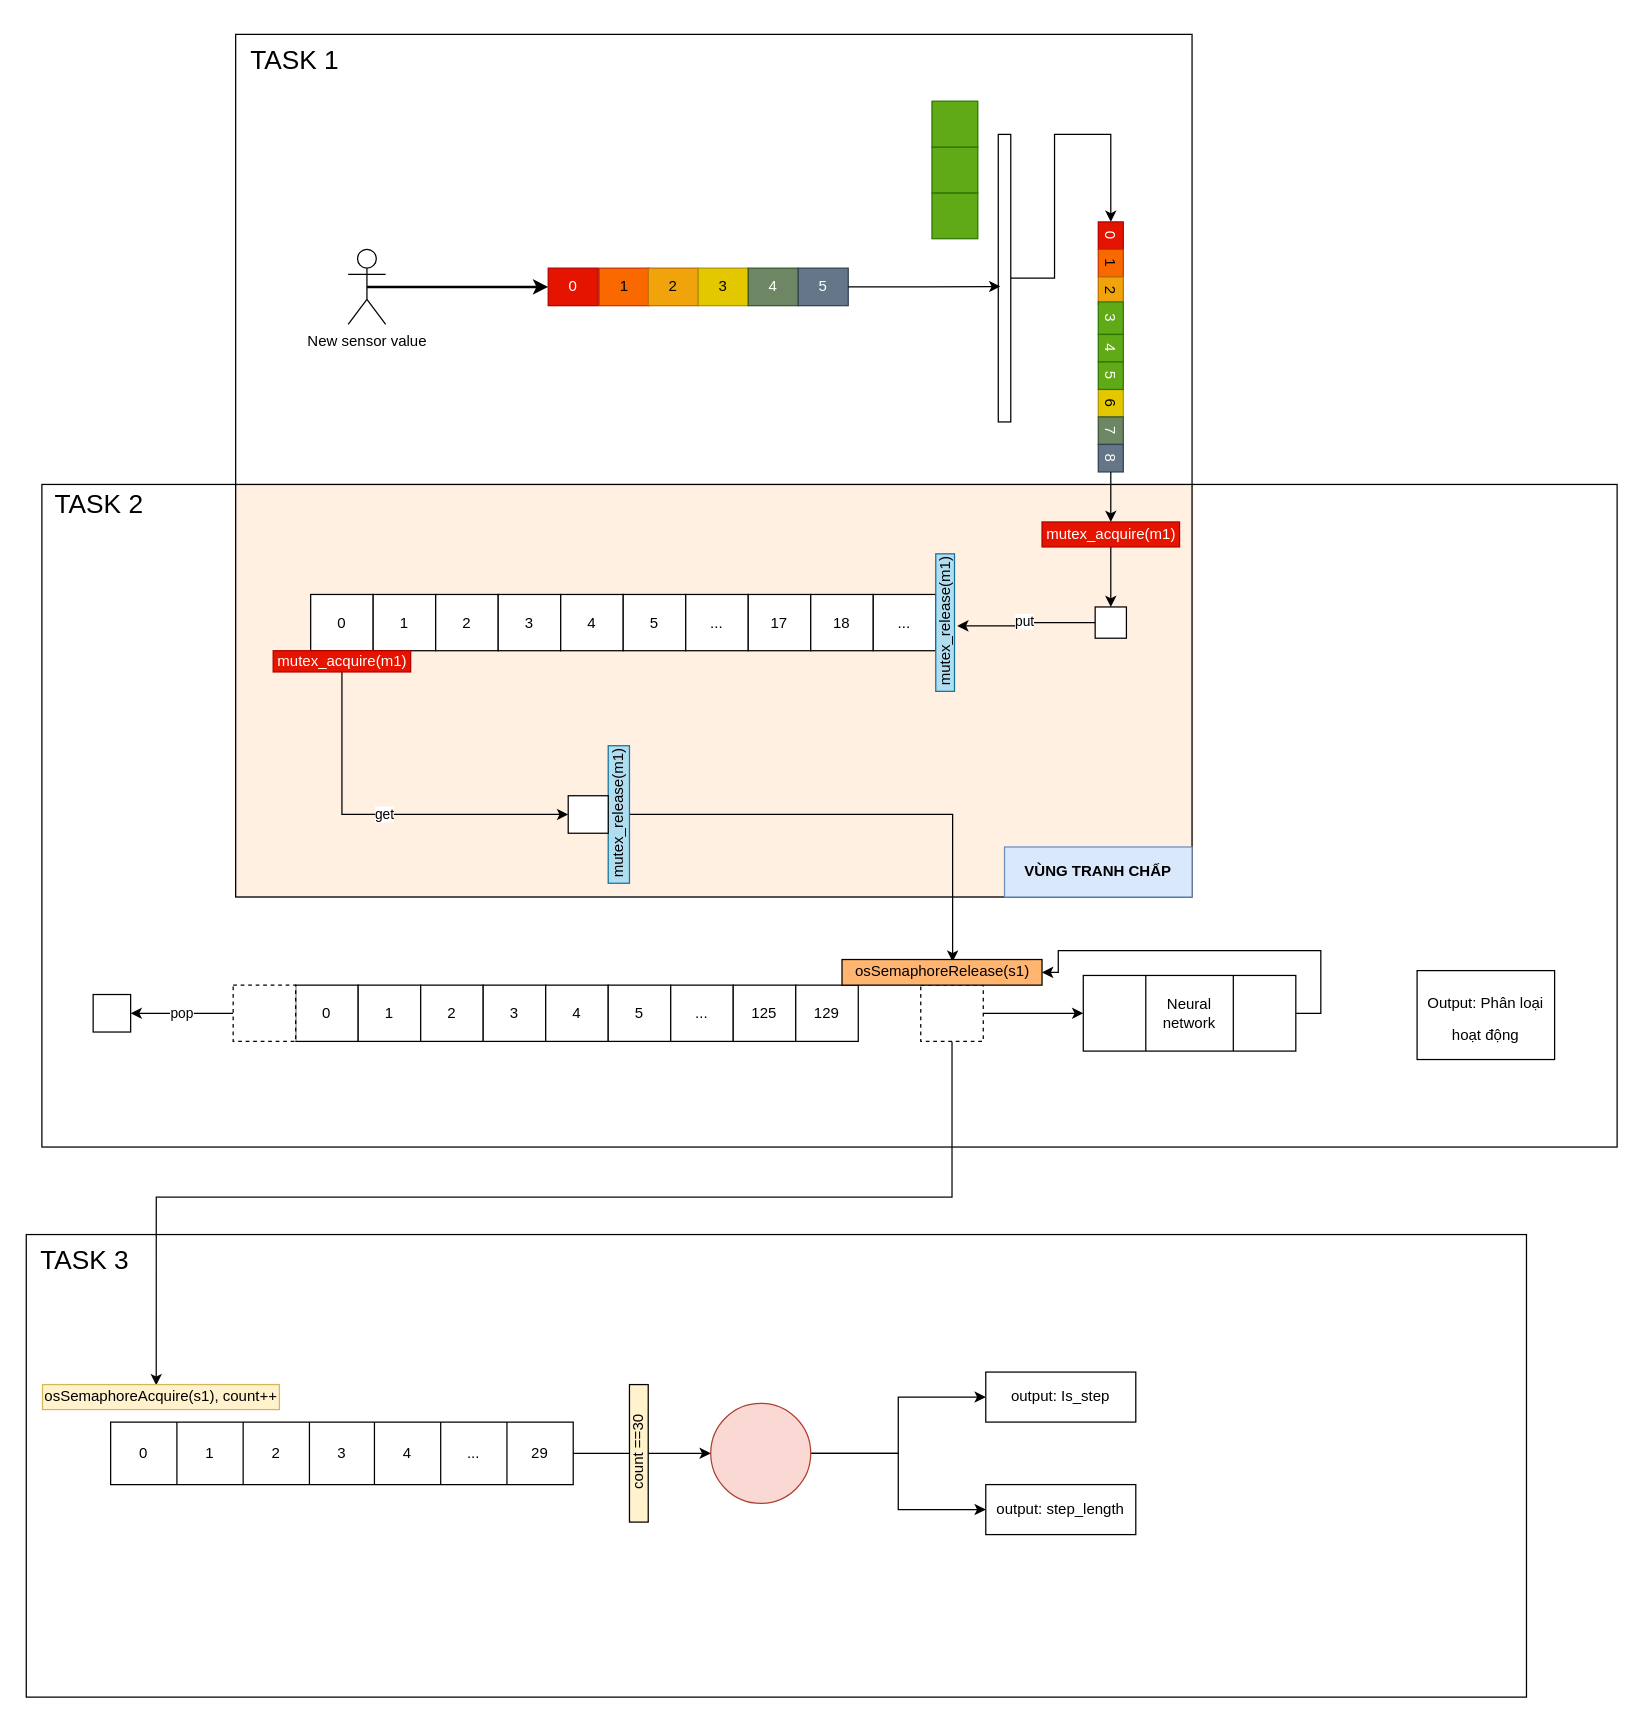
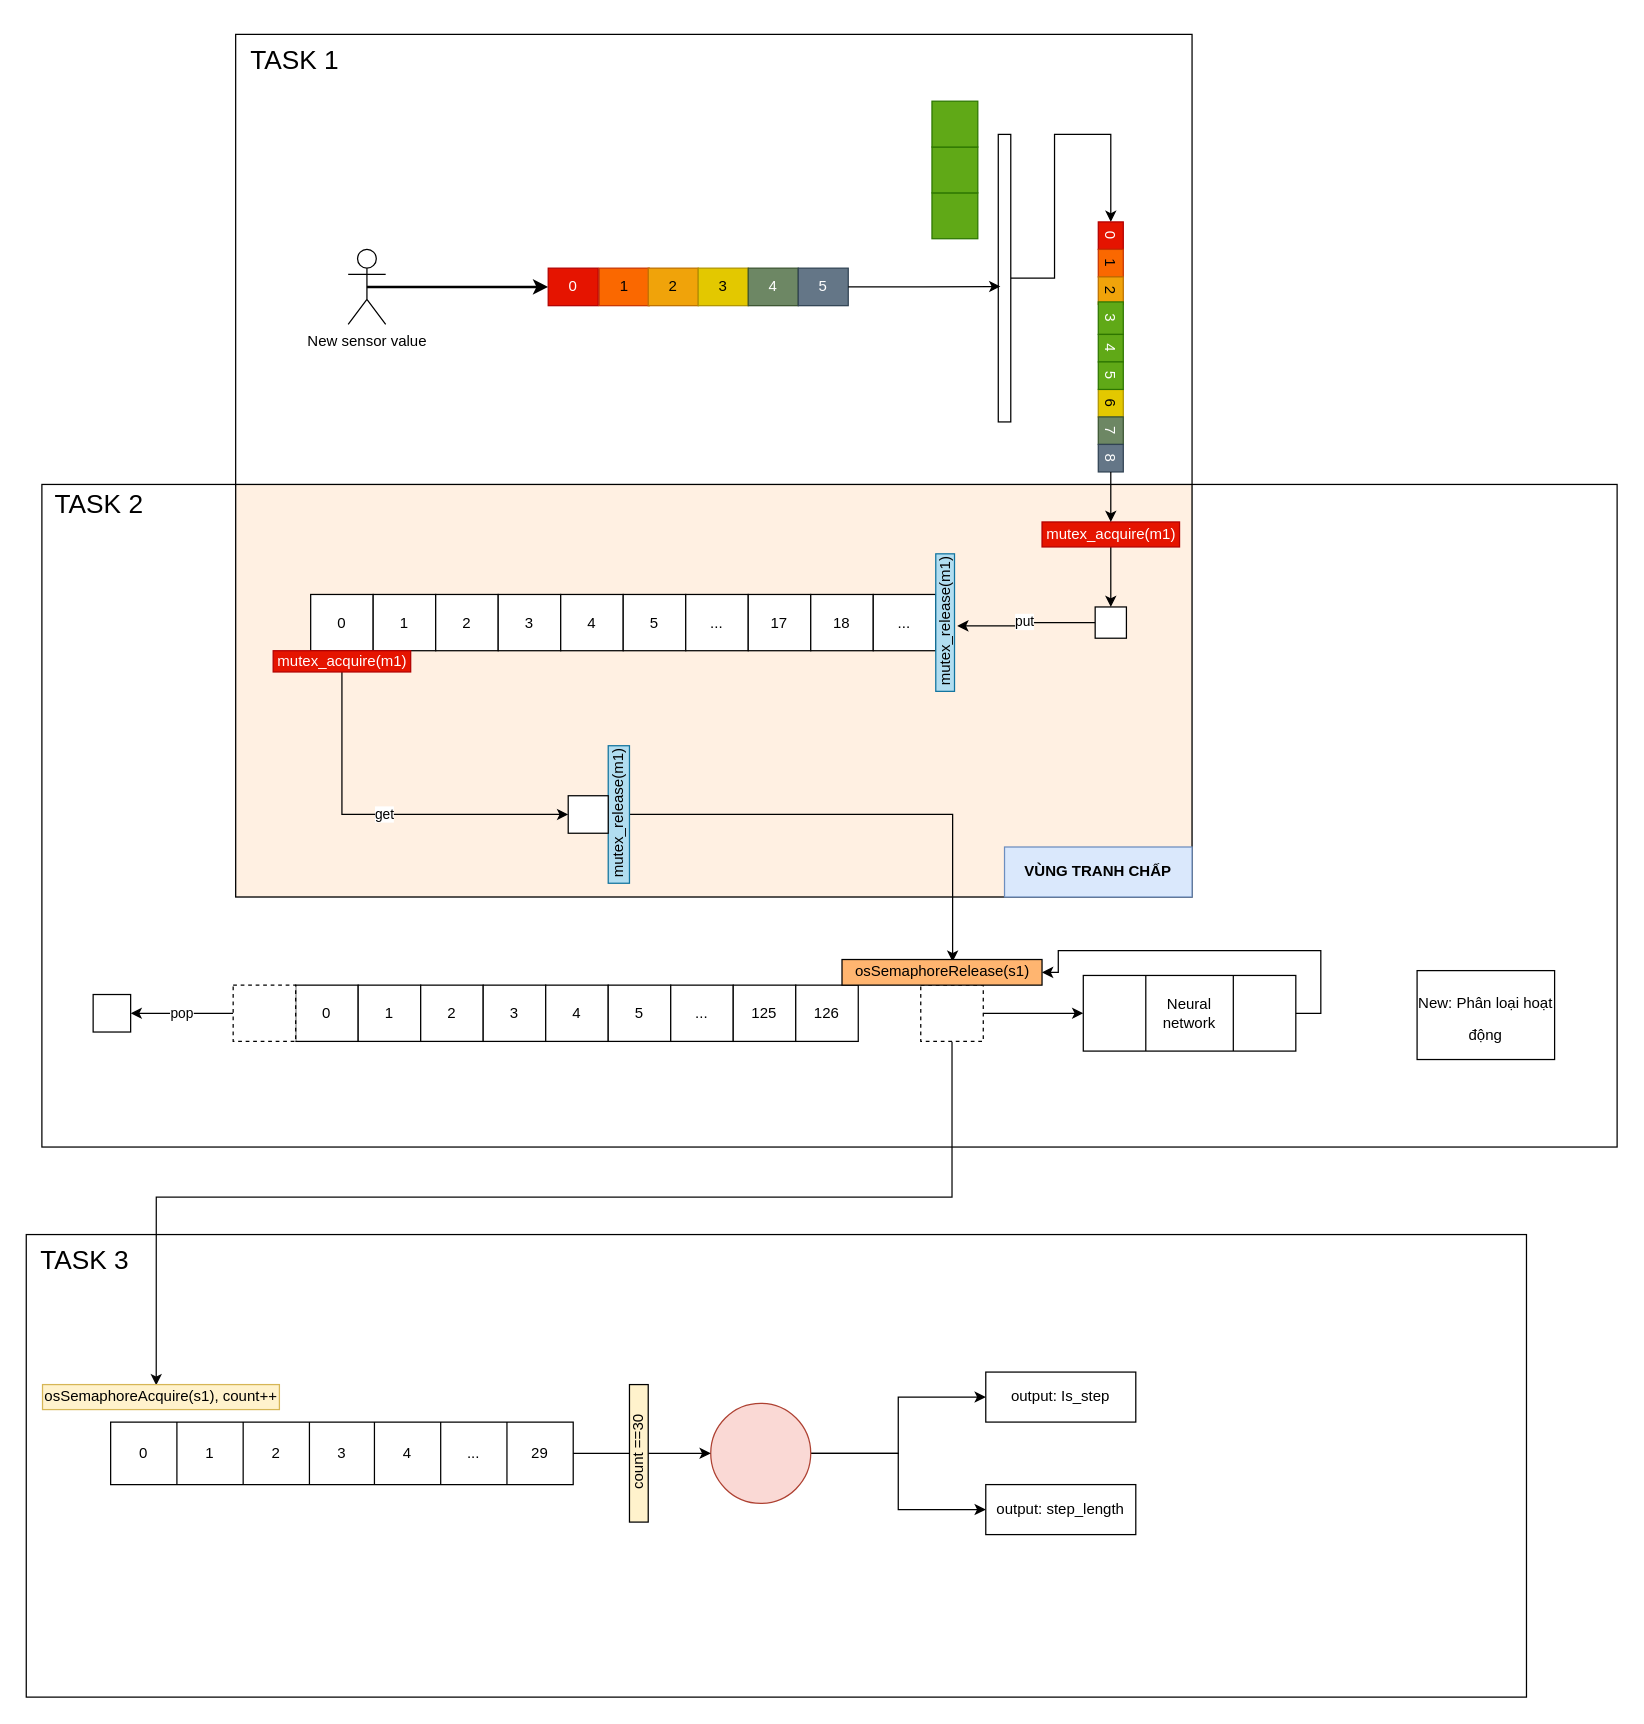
- <mxCell id="14" value="129" style="rounded=0;whiteSpace=wrap;html=1;" parent="1" vertex="1"><mxGeometry x="636" y="780.5" width="50" height="45" as="geometry" /></mxCell>
+ <mxCell id="14" value="126" style="rounded=0;whiteSpace=wrap;html=1;" parent="1" vertex="1"><mxGeometry x="636" y="780.5" width="50" height="45" as="geometry" /></mxCell>
- <mxCell id="92" value="&lt;font style=&quot;font-size: 12px&quot;&gt;Output: Phân loại hoạt động&lt;/font&gt;" style="rounded=0;whiteSpace=wrap;html=1;fontSize=21;" vertex="1" parent="1"><mxGeometry x="1133" y="768.88" width="110" height="71.12" as="geometry" /></mxCell>
+ <mxCell id="92" value="&lt;font style=&quot;font-size: 12px&quot;&gt;New: Phân loại hoạt động&lt;/font&gt;" style="rounded=0;whiteSpace=wrap;html=1;fontSize=21;" vertex="1" parent="1"><mxGeometry x="1133" y="768.88" width="110" height="71.12" as="geometry" /></mxCell>
